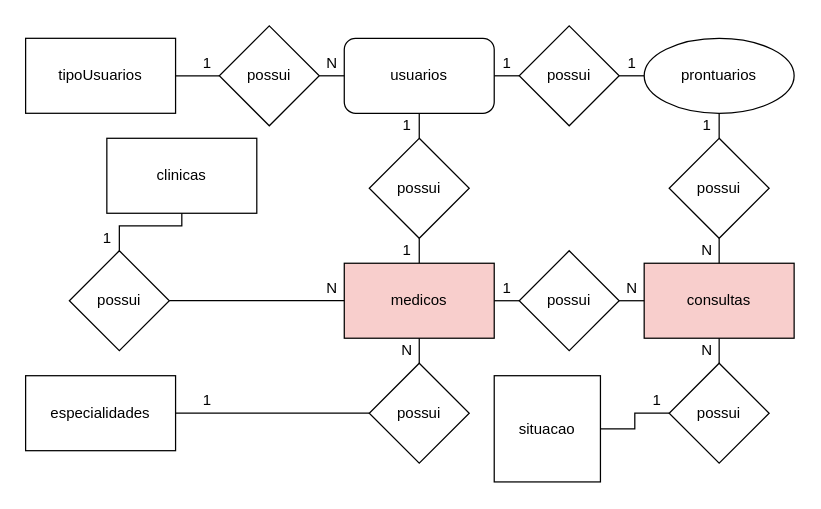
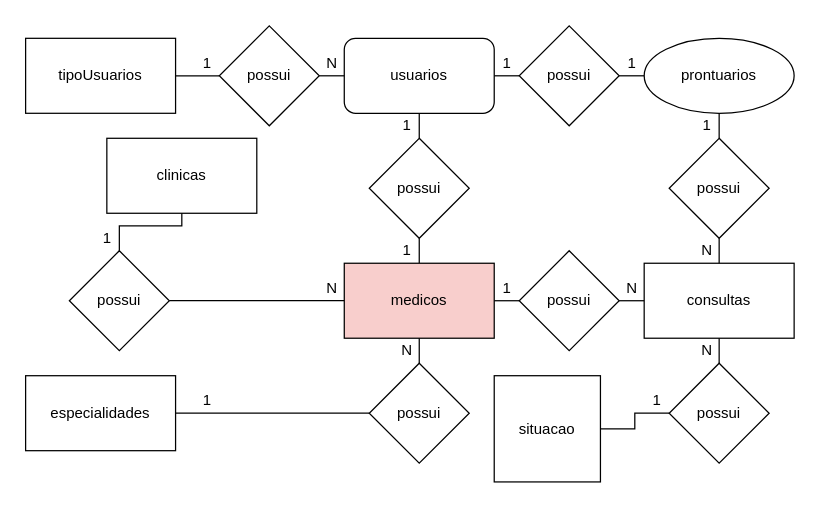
- <mxCell id="23" value="consultas" style="rounded=0;whiteSpace=wrap;html=1;fillColor=#f8cecc;" parent="1" vertex="1"><mxGeometry x="515" y="210" width="120" height="60" as="geometry" /></mxCell>
+ <mxCell id="23" value="consultas" style="rounded=0;whiteSpace=wrap;html=1;" parent="1" vertex="1"><mxGeometry x="515" y="210" width="120" height="60" as="geometry" /></mxCell>
